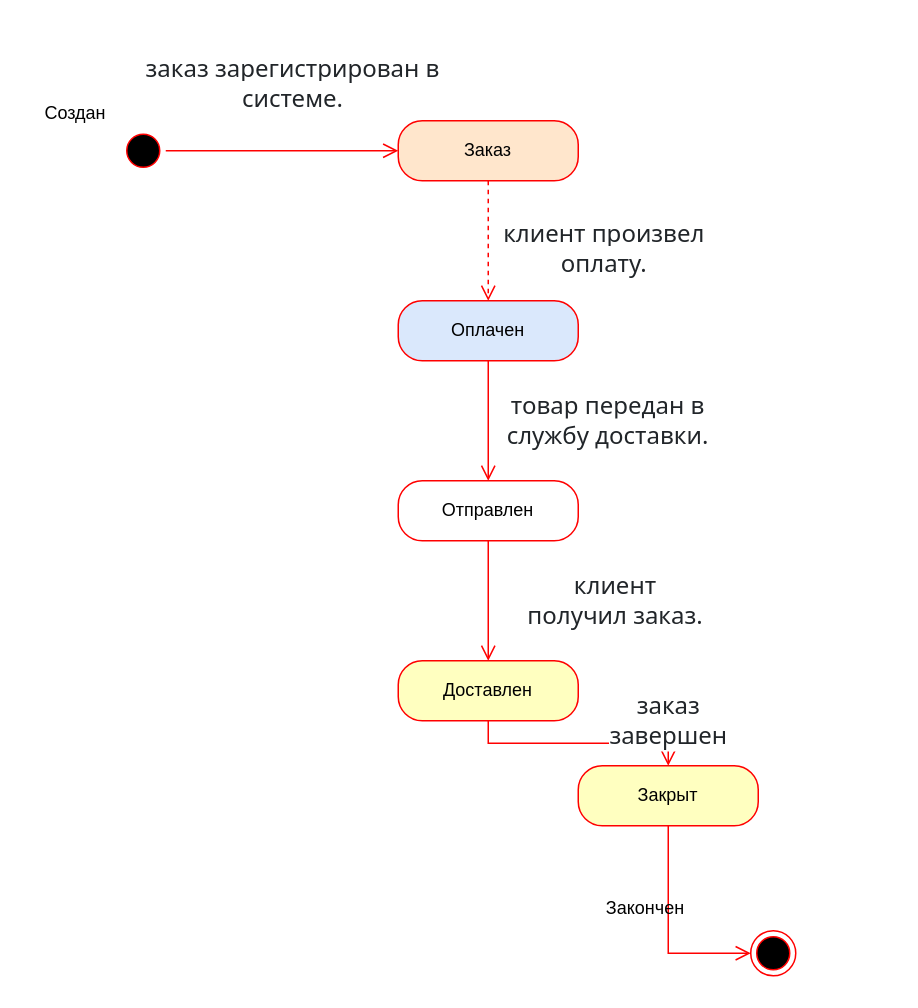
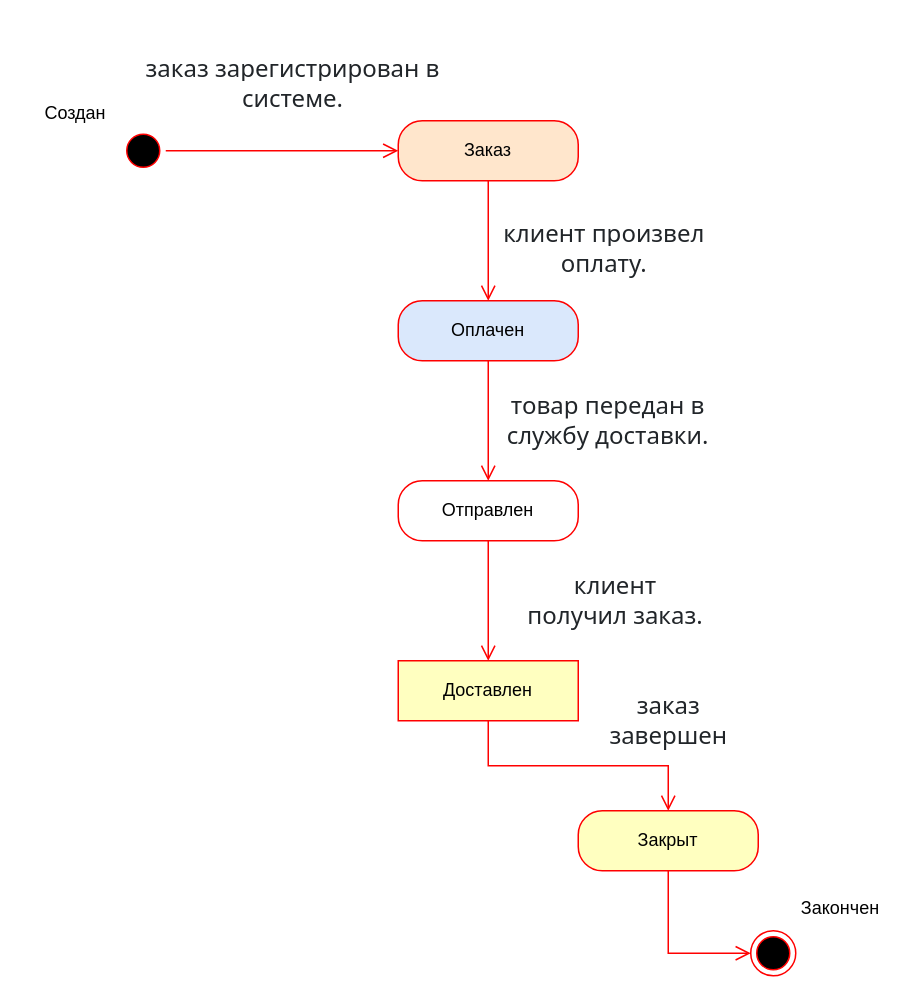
- <mxCell id="5" value="" style="edgeStyle=orthogonalEdgeStyle;html=1;verticalAlign=bottom;endArrow=open;endSize=8;strokeColor=#ff0000;rounded=0;entryX=0.5;entryY=0;entryDx=0;entryDy=0;dashed=1;" edge="1" source="4" parent="1" target="8"><mxGeometry relative="1" as="geometry"><mxPoint x="325" y="180" as="targetPoint" /></mxGeometry></mxCell>
+ <mxCell id="5" value="" style="edgeStyle=orthogonalEdgeStyle;html=1;verticalAlign=bottom;endArrow=open;endSize=8;strokeColor=#ff0000;rounded=0;entryX=0.5;entryY=0;entryDx=0;entryDy=0;" edge="1" source="4" parent="1" target="8"><mxGeometry relative="1" as="geometry"><mxPoint x="325" y="180" as="targetPoint" /></mxGeometry></mxCell>
- <mxCell id="13" value="Доставлен" style="rounded=1;whiteSpace=wrap;html=1;arcSize=40;fontColor=#000000;fillColor=#ffffc0;strokeColor=#ff0000;" vertex="1" parent="1"><mxGeometry x="265" y="440" width="120" height="40" as="geometry" /></mxCell>
+ <mxCell id="13" value="Доставлен" style="whiteSpace=wrap;html=1;arcSize=40;fontColor=#000000;fillColor=#ffffc0;strokeColor=#ff0000;rounded=0;" vertex="1" parent="1"><mxGeometry x="265" y="440" width="120" height="40" as="geometry" /></mxCell>
- <mxCell id="16" value="Закрыт" style="rounded=1;whiteSpace=wrap;html=1;arcSize=40;fontColor=#000000;fillColor=#ffffc0;strokeColor=#ff0000;" vertex="1" parent="1"><mxGeometry x="385" y="510" width="120" height="40" as="geometry" /></mxCell>
+ <mxCell id="16" value="Закрыт" style="rounded=1;whiteSpace=wrap;html=1;arcSize=40;fontColor=#000000;fillColor=#ffffc0;strokeColor=#ff0000;" vertex="1" parent="1"><mxGeometry x="385" y="540" width="120" height="40" as="geometry" /></mxCell>
- <mxCell id="21" value="Закончен" style="text;html=1;align=center;verticalAlign=middle;whiteSpace=wrap;rounded=0;" vertex="1" parent="1"><mxGeometry x="400" y="590" width="60" height="30" as="geometry" /></mxCell>
+ <mxCell id="21" value="Закончен" style="text;html=1;align=center;verticalAlign=middle;whiteSpace=wrap;rounded=0;" vertex="1" parent="1"><mxGeometry x="530" y="590" width="60" height="30" as="geometry" /></mxCell>
